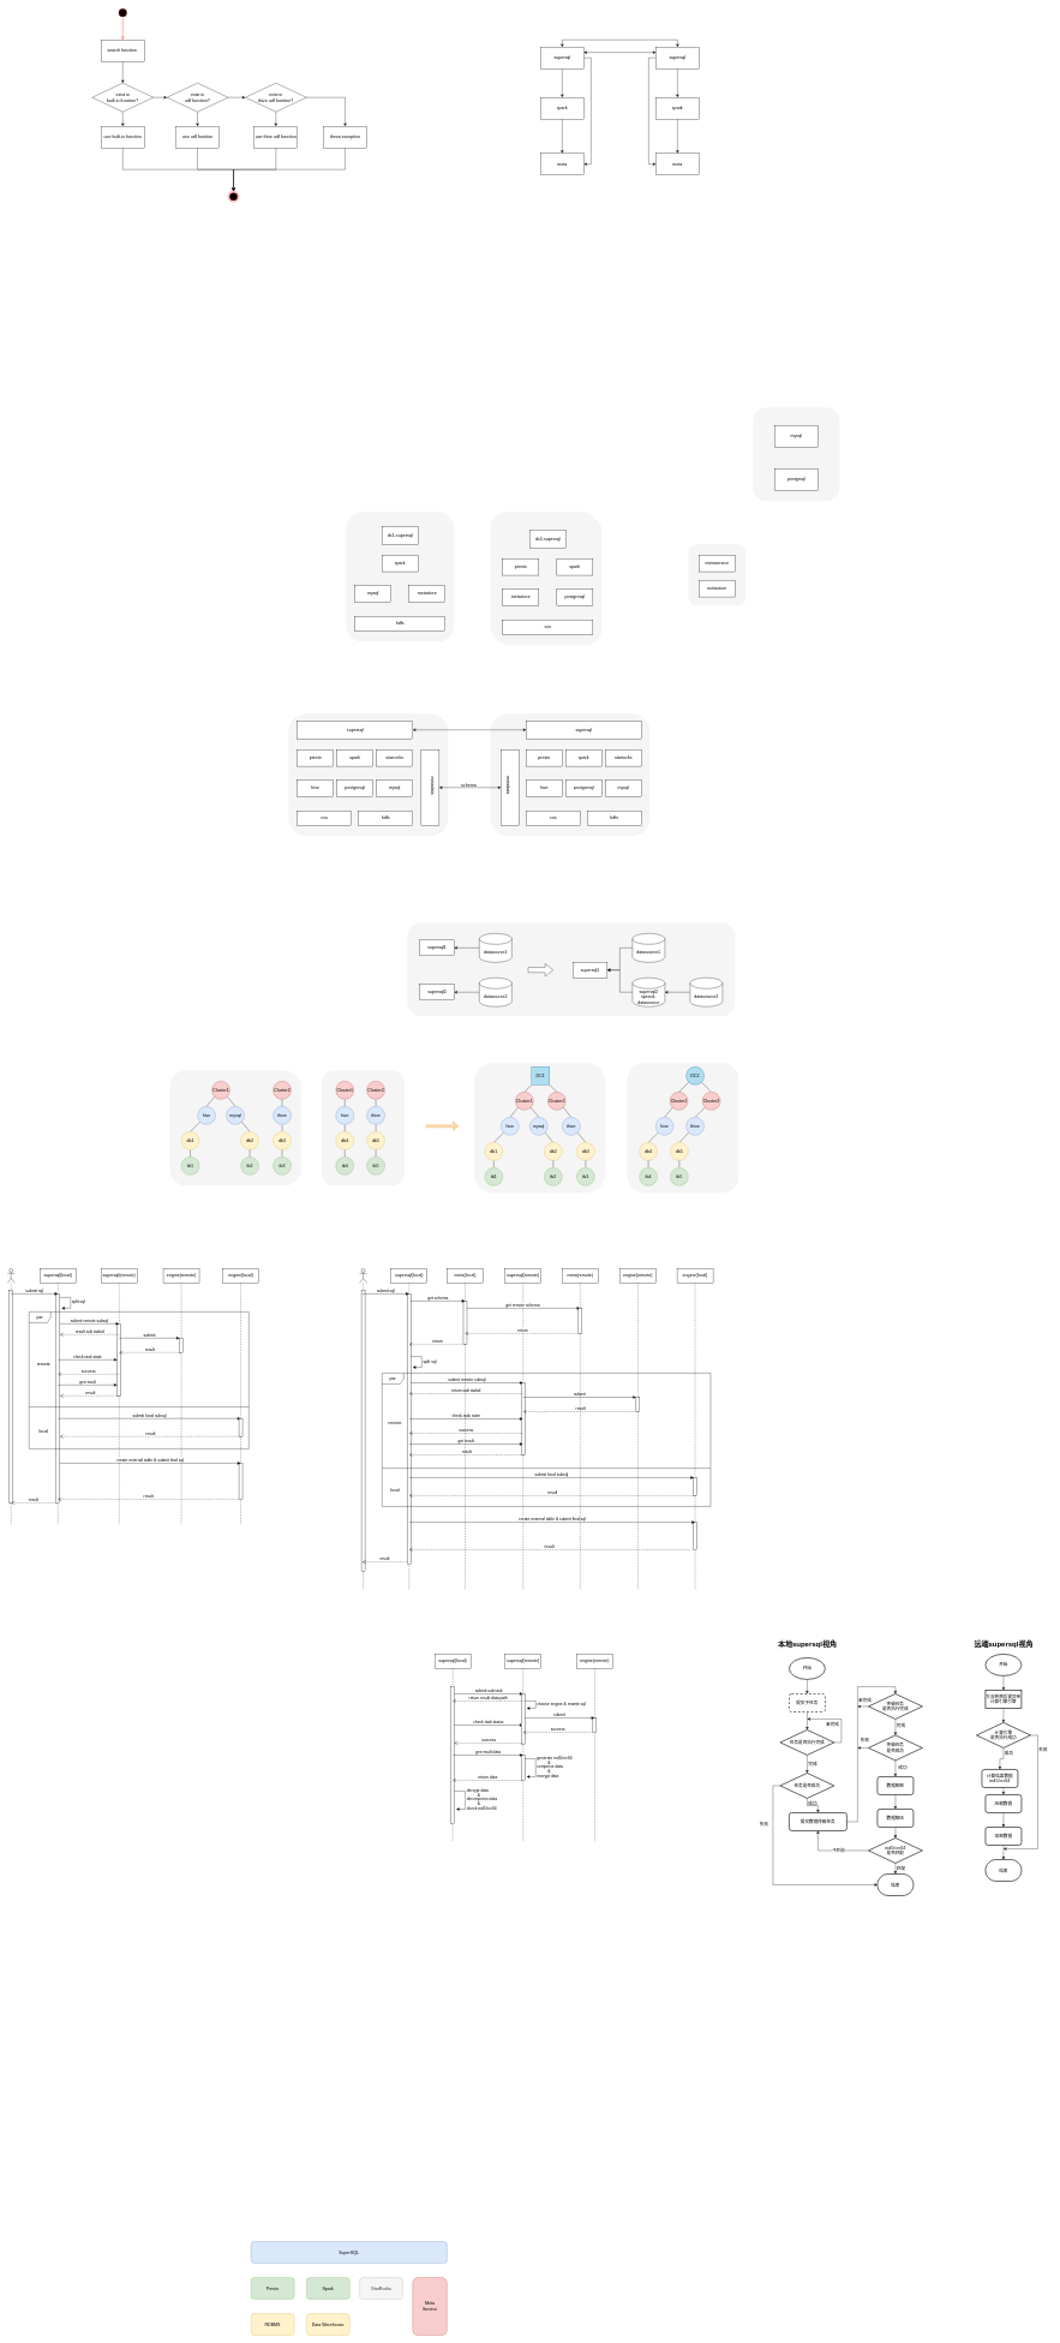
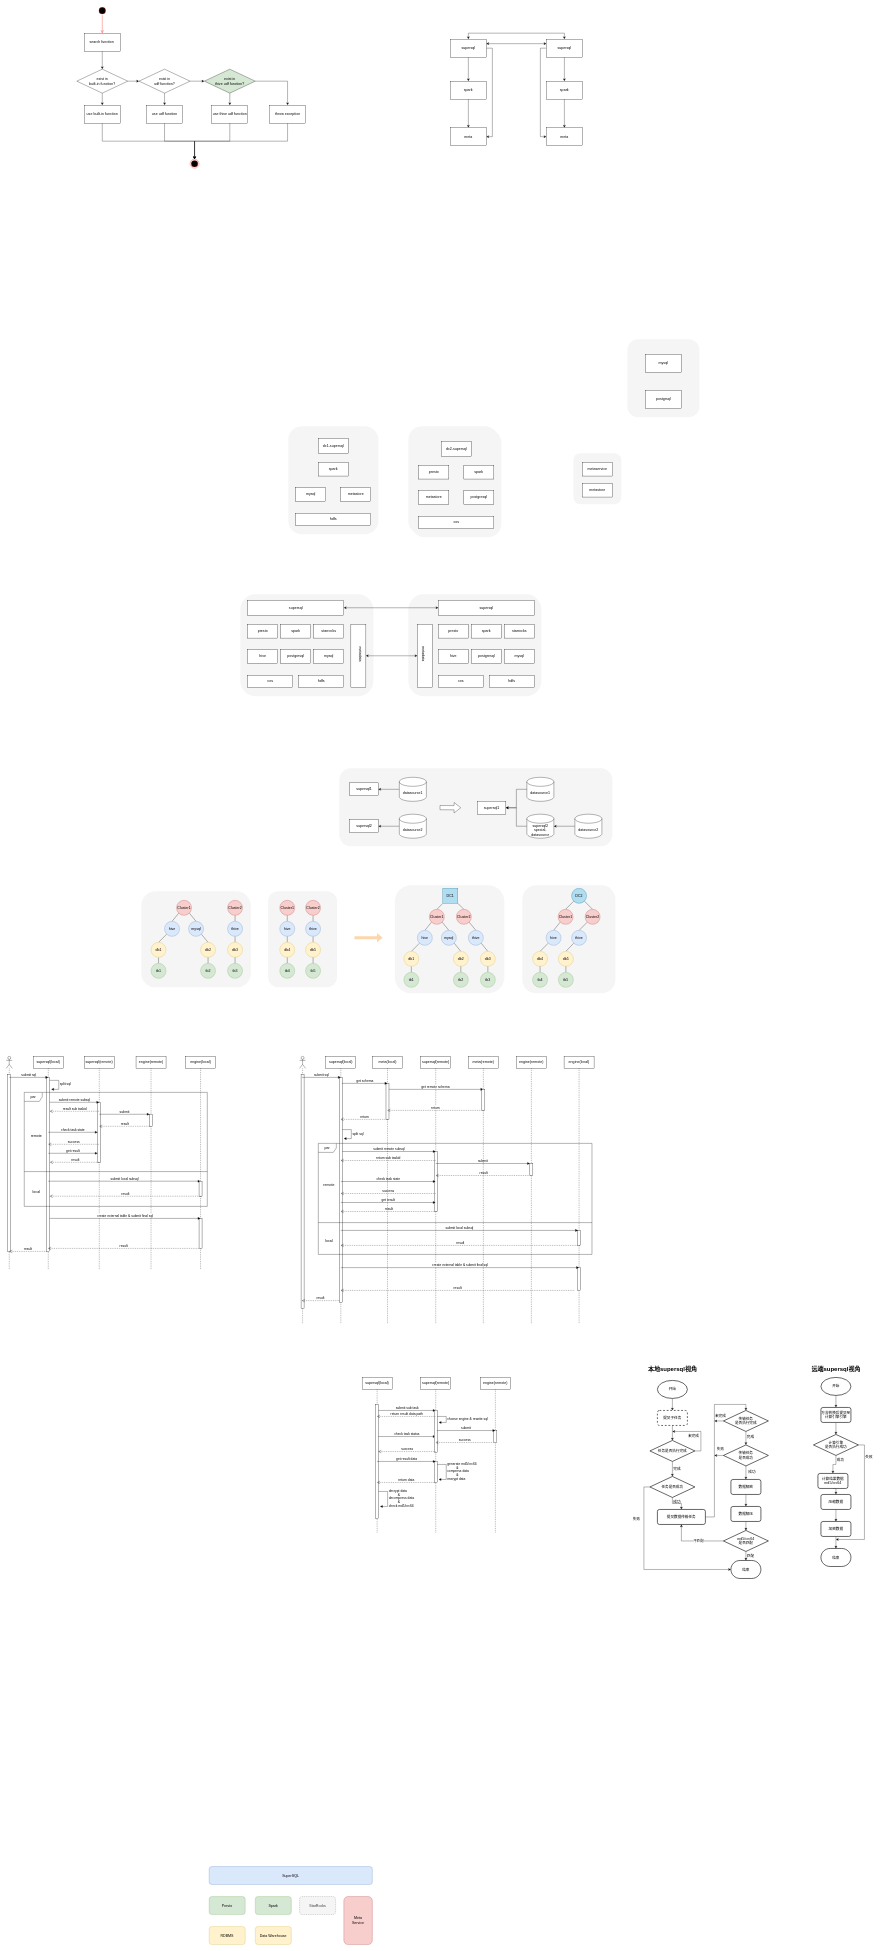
- <mxCell id="322" value="exist in&lt;br&gt;thive udf function?" style="rhombus;whiteSpace=wrap;html=1;" vertex="1" parent="1"><mxGeometry x="680" y="230" width="170" height="80" as="geometry" /></mxCell>
+ <mxCell id="322" value="exist in&lt;br&gt;thive udf function?" style="rhombus;whiteSpace=wrap;html=1;fillColor=#d5e8d4;" vertex="1" parent="1"><mxGeometry x="680" y="230" width="170" height="80" as="geometry" /></mxCell>
- <mxCell id="162" value="schema" style="text;html=1;align=center;verticalAlign=middle;resizable=0;points=[];autosize=1;strokeColor=none;fillColor=none;" parent="1" vertex="1"><mxGeometry x="1265" y="2164" width="70" height="30" as="geometry" /></mxCell>
- <mxCell id="288" value="方言转换后提交至计算引擎引擎" style="whiteSpace=wrap;html=1;absoluteArcSize=1;arcSize=14;strokeWidth=2;rounded=0;" parent="1" vertex="1"><mxGeometry x="2735" y="4690" width="100" height="50" as="geometry" /></mxCell>
+ <mxCell id="288" value="方言转换后提交至计算引擎引擎" style="rounded=1;whiteSpace=wrap;html=1;absoluteArcSize=1;arcSize=14;strokeWidth=2;" parent="1" vertex="1"><mxGeometry x="2735" y="4690" width="100" height="50" as="geometry" /></mxCell>
